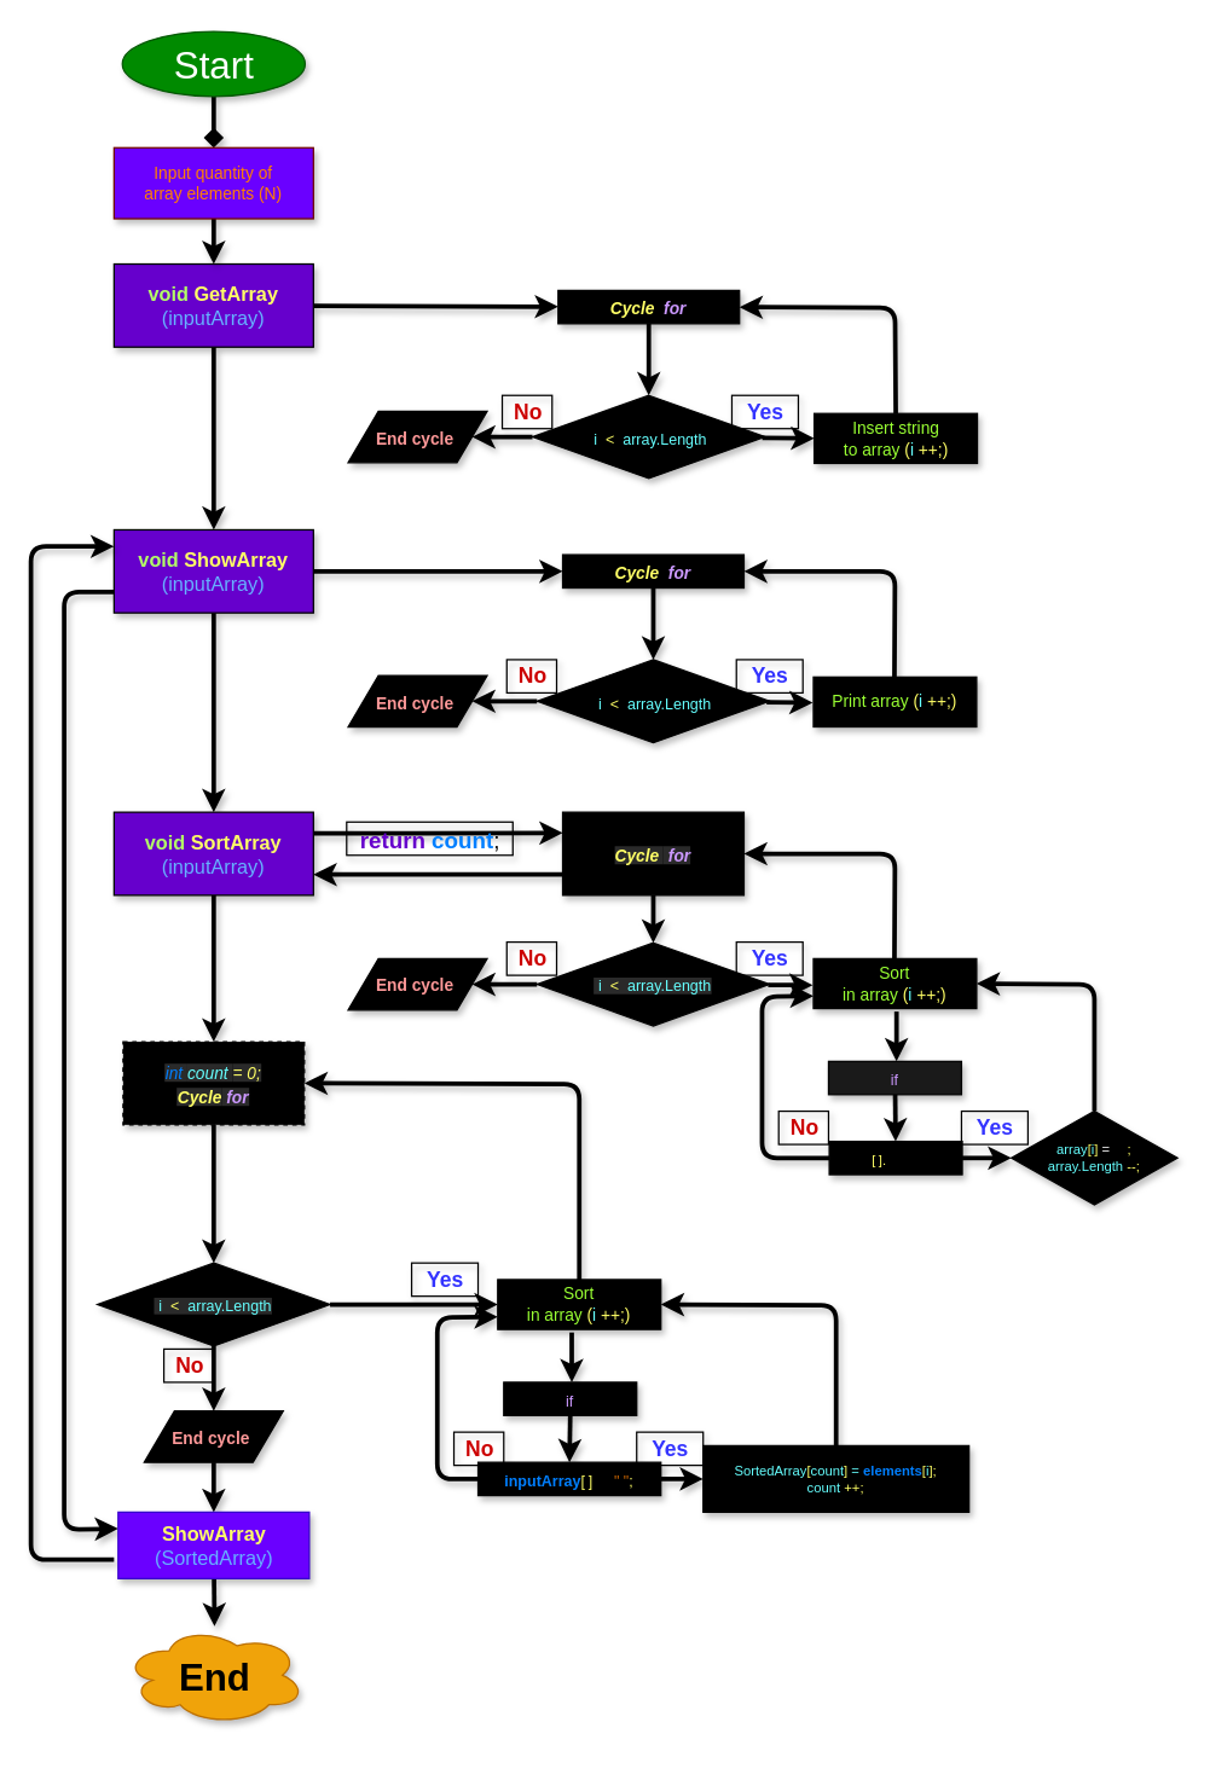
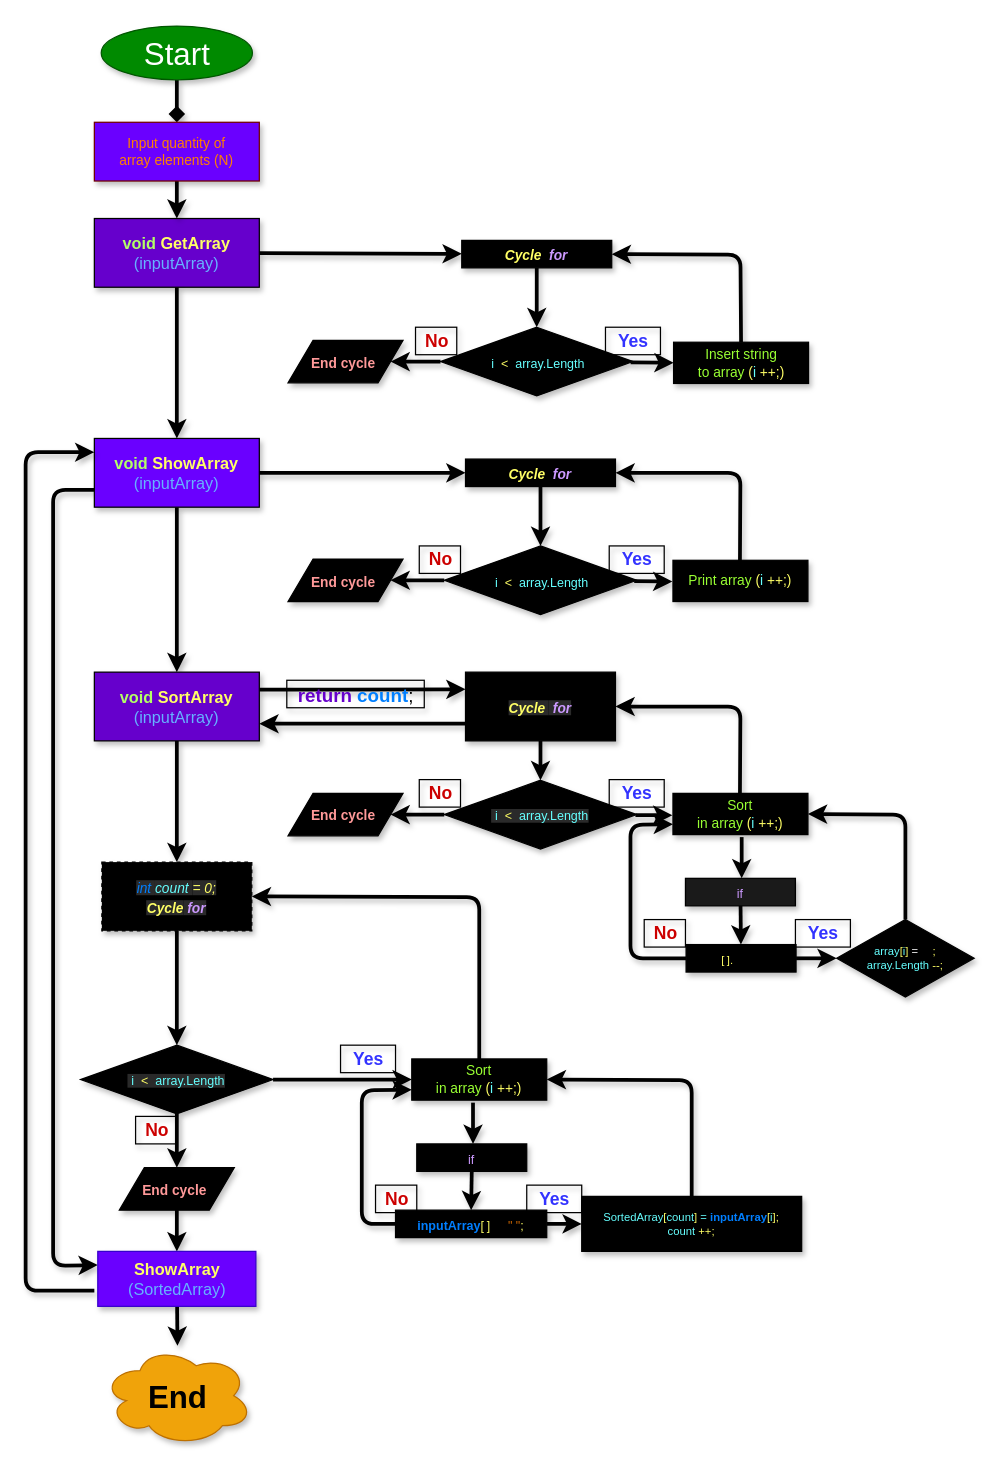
- <mxCell id="19" value="&lt;font color=&quot;#b3ff66&quot;&gt;void&amp;nbsp;&lt;/font&gt;&lt;font color=&quot;#ffff66&quot;&gt;ShowArray&lt;br&gt;&lt;/font&gt;&lt;span style=&quot;color: rgb(102 , 178 , 255) ; font-weight: 400&quot;&gt;(inputArray)&lt;/span&gt;&lt;font color=&quot;#ffff66&quot;&gt;&lt;br&gt;&lt;/font&gt;" style="whiteSpace=wrap;html=1;labelBorderColor=none;fontSize=13;fontStyle=1;sketch=0;shadow=1;strokeColor=#000000;fillColor=#6600CC;" vertex="1" parent="1"><mxGeometry x="75" y="350" width="132" height="55" as="geometry" /></mxCell>
+ <mxCell id="19" value="&lt;font color=&quot;#b3ff66&quot;&gt;void&amp;nbsp;&lt;/font&gt;&lt;font color=&quot;#ffff66&quot;&gt;ShowArray&lt;br&gt;&lt;/font&gt;&lt;span style=&quot;color: rgb(102 , 178 , 255) ; font-weight: 400&quot;&gt;(inputArray)&lt;/span&gt;&lt;font color=&quot;#ffff66&quot;&gt;&lt;br&gt;&lt;/font&gt;" style="whiteSpace=wrap;html=1;labelBorderColor=none;fontSize=13;fontStyle=1;sketch=0;shadow=1;strokeColor=#000000;fillColor=#6a00ff;" vertex="1" parent="1"><mxGeometry x="75" y="350" width="132" height="55" as="geometry" /></mxCell>
- <mxCell id="76" value="&lt;font style=&quot;font-size: 9px&quot;&gt;&lt;font color=&quot;#66ffff&quot; style=&quot;font-size: 9px&quot;&gt;SortedArray&lt;/font&gt;&lt;font style=&quot;font-size: 9px&quot; color=&quot;#ffff66&quot;&gt;[&lt;/font&gt;&lt;font color=&quot;#66ffff&quot; style=&quot;font-size: 9px&quot;&gt;count&lt;/font&gt;&lt;font style=&quot;font-size: 9px&quot; color=&quot;#ffff66&quot;&gt;]&lt;/font&gt;&lt;font style=&quot;font-size: 9px&quot; color=&quot;#0000cc&quot;&gt;&amp;nbsp;&lt;/font&gt;&lt;font style=&quot;font-size: 9px&quot;&gt;&lt;font color=&quot;#66ffff&quot;&gt;= &lt;/font&gt;&lt;b&gt;&lt;font color=&quot;#007fff&quot;&gt;elements&lt;/font&gt;&lt;/b&gt;&lt;/font&gt;&lt;font style=&quot;font-size: 9px&quot; color=&quot;#ffff66&quot;&gt;[&lt;/font&gt;&lt;font color=&quot;#66ffff&quot; style=&quot;font-size: 9px&quot;&gt;i&lt;/font&gt;&lt;font style=&quot;font-size: 9px&quot;&gt;&lt;font color=&quot;#ffff66&quot;&gt;];&lt;/font&gt;&lt;br&gt;&lt;/font&gt;&lt;font color=&quot;#66ffff&quot;&gt;count&lt;/font&gt; &lt;font color=&quot;#ffff66&quot;&gt;++;&lt;/font&gt;&lt;/font&gt;" style="whiteSpace=wrap;html=1;labelBorderColor=none;fontSize=7;strokeWidth=1;sketch=0;shadow=1;strokeColor=#000000;fillColor=#000000;" vertex="1" parent="1"><mxGeometry x="465" y="956.5" width="176" height="44" as="geometry" /></mxCell>
+ <mxCell id="76" value="&lt;font style=&quot;font-size: 9px&quot;&gt;&lt;font color=&quot;#66ffff&quot; style=&quot;font-size: 9px&quot;&gt;SortedArray&lt;/font&gt;&lt;font style=&quot;font-size: 9px&quot; color=&quot;#ffff66&quot;&gt;[&lt;/font&gt;&lt;font color=&quot;#66ffff&quot; style=&quot;font-size: 9px&quot;&gt;count&lt;/font&gt;&lt;font style=&quot;font-size: 9px&quot; color=&quot;#ffff66&quot;&gt;]&lt;/font&gt;&lt;font style=&quot;font-size: 9px&quot; color=&quot;#0000cc&quot;&gt;&amp;nbsp;&lt;/font&gt;&lt;font style=&quot;font-size: 9px&quot;&gt;&lt;font color=&quot;#66ffff&quot;&gt;= &lt;/font&gt;&lt;b&gt;&lt;font color=&quot;#007fff&quot;&gt;inputArray&lt;/font&gt;&lt;/b&gt;&lt;/font&gt;&lt;font style=&quot;font-size: 9px&quot; color=&quot;#ffff66&quot;&gt;[&lt;/font&gt;&lt;font color=&quot;#66ffff&quot; style=&quot;font-size: 9px&quot;&gt;i&lt;/font&gt;&lt;font style=&quot;font-size: 9px&quot;&gt;&lt;font color=&quot;#ffff66&quot;&gt;];&lt;/font&gt;&lt;br&gt;&lt;/font&gt;&lt;font color=&quot;#66ffff&quot;&gt;count&lt;/font&gt; &lt;font color=&quot;#ffff66&quot;&gt;++;&lt;/font&gt;&lt;/font&gt;" style="whiteSpace=wrap;html=1;labelBorderColor=none;fontSize=7;strokeWidth=1;sketch=0;shadow=1;strokeColor=#000000;fillColor=#000000;" vertex="1" parent="1"><mxGeometry x="465" y="956.5" width="176" height="44" as="geometry" /></mxCell>
- <mxCell id="80" value="&lt;font style=&quot;font-size: 25px&quot;&gt;&lt;b&gt;End&lt;/b&gt;&lt;/font&gt;" style="ellipse;shape=cloud;whiteSpace=wrap;html=1;fontSize=13;labelBorderColor=none;sketch=0;shadow=1;strokeColor=#BD7000;fillColor=#f0a30a;fontColor=#000000;" vertex="1" parent="1"><mxGeometry x="81.5" y="1076" width="120" height="65" as="geometry" /></mxCell>
+ <mxCell id="80" value="&lt;font style=&quot;font-size: 25px&quot;&gt;&lt;b&gt;End&lt;/b&gt;&lt;/font&gt;" style="ellipse;shape=cloud;whiteSpace=wrap;html=1;fontSize=13;labelBorderColor=none;sketch=0;shadow=1;strokeColor=#BD7000;fillColor=#f0a30a;fontColor=#000000;" vertex="1" parent="1"><mxGeometry x="81.5" y="1076" width="120" height="80" as="geometry" /></mxCell>
